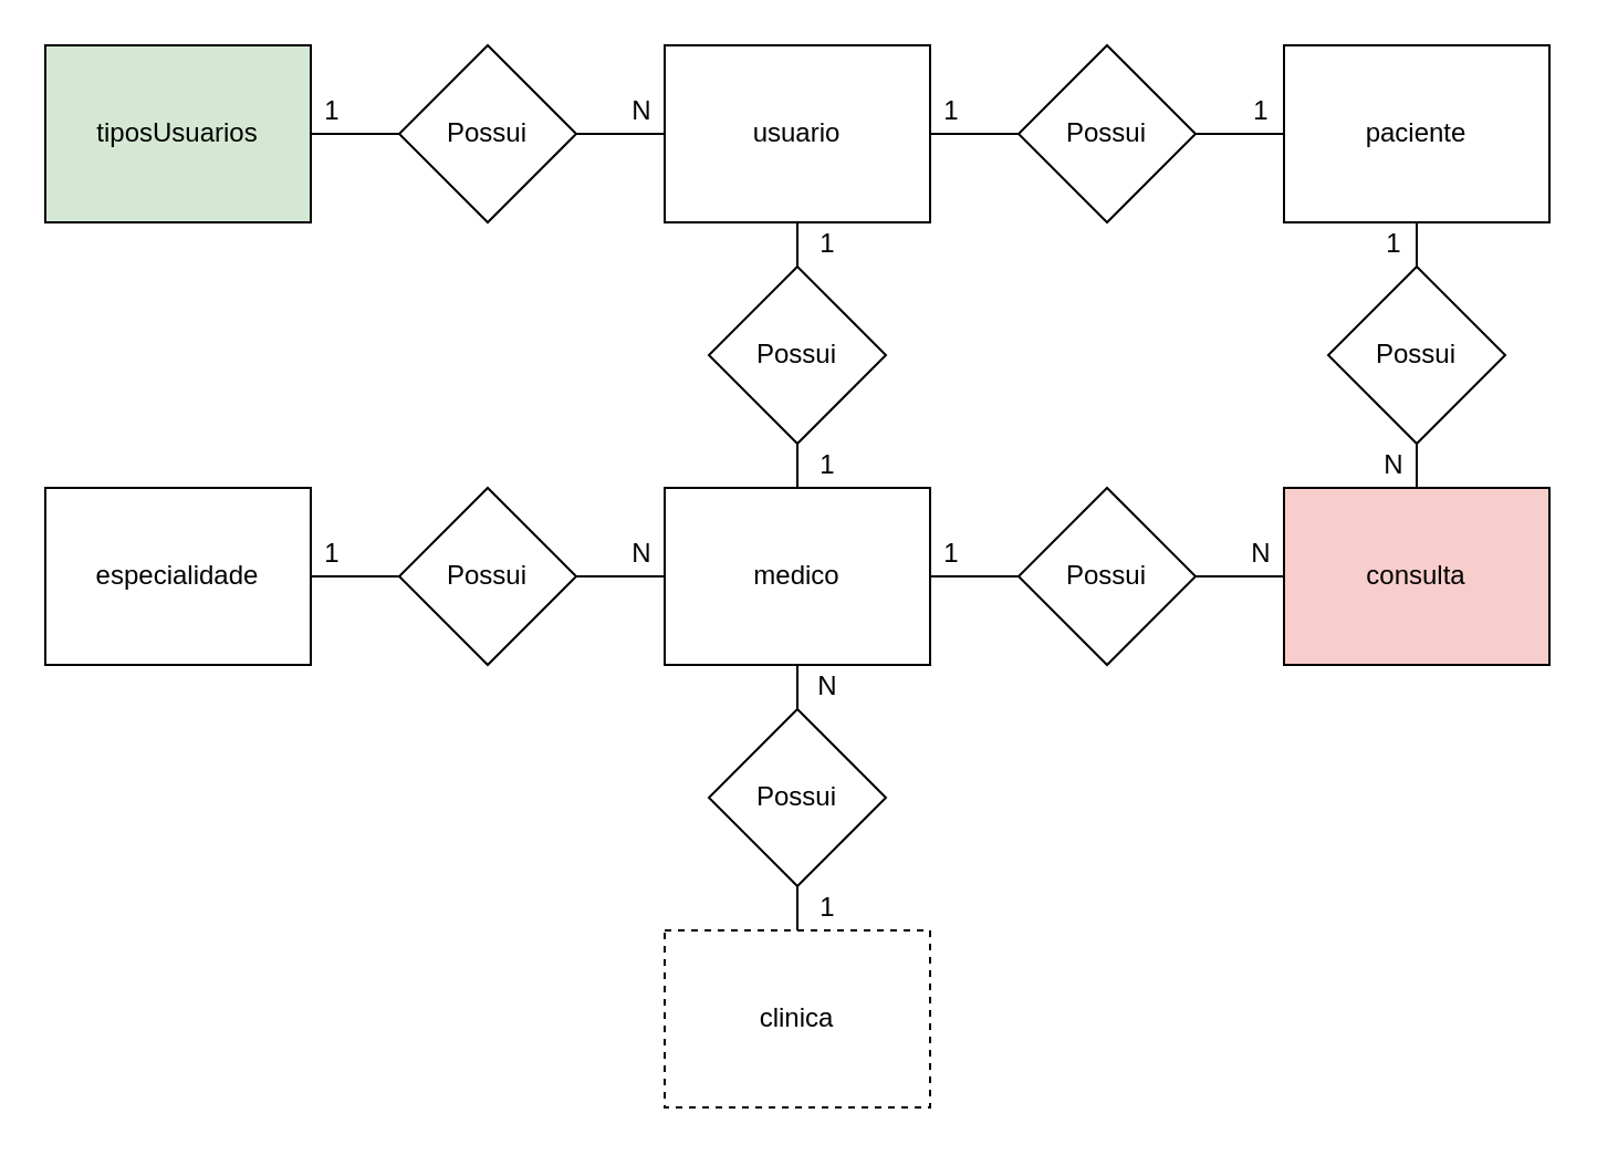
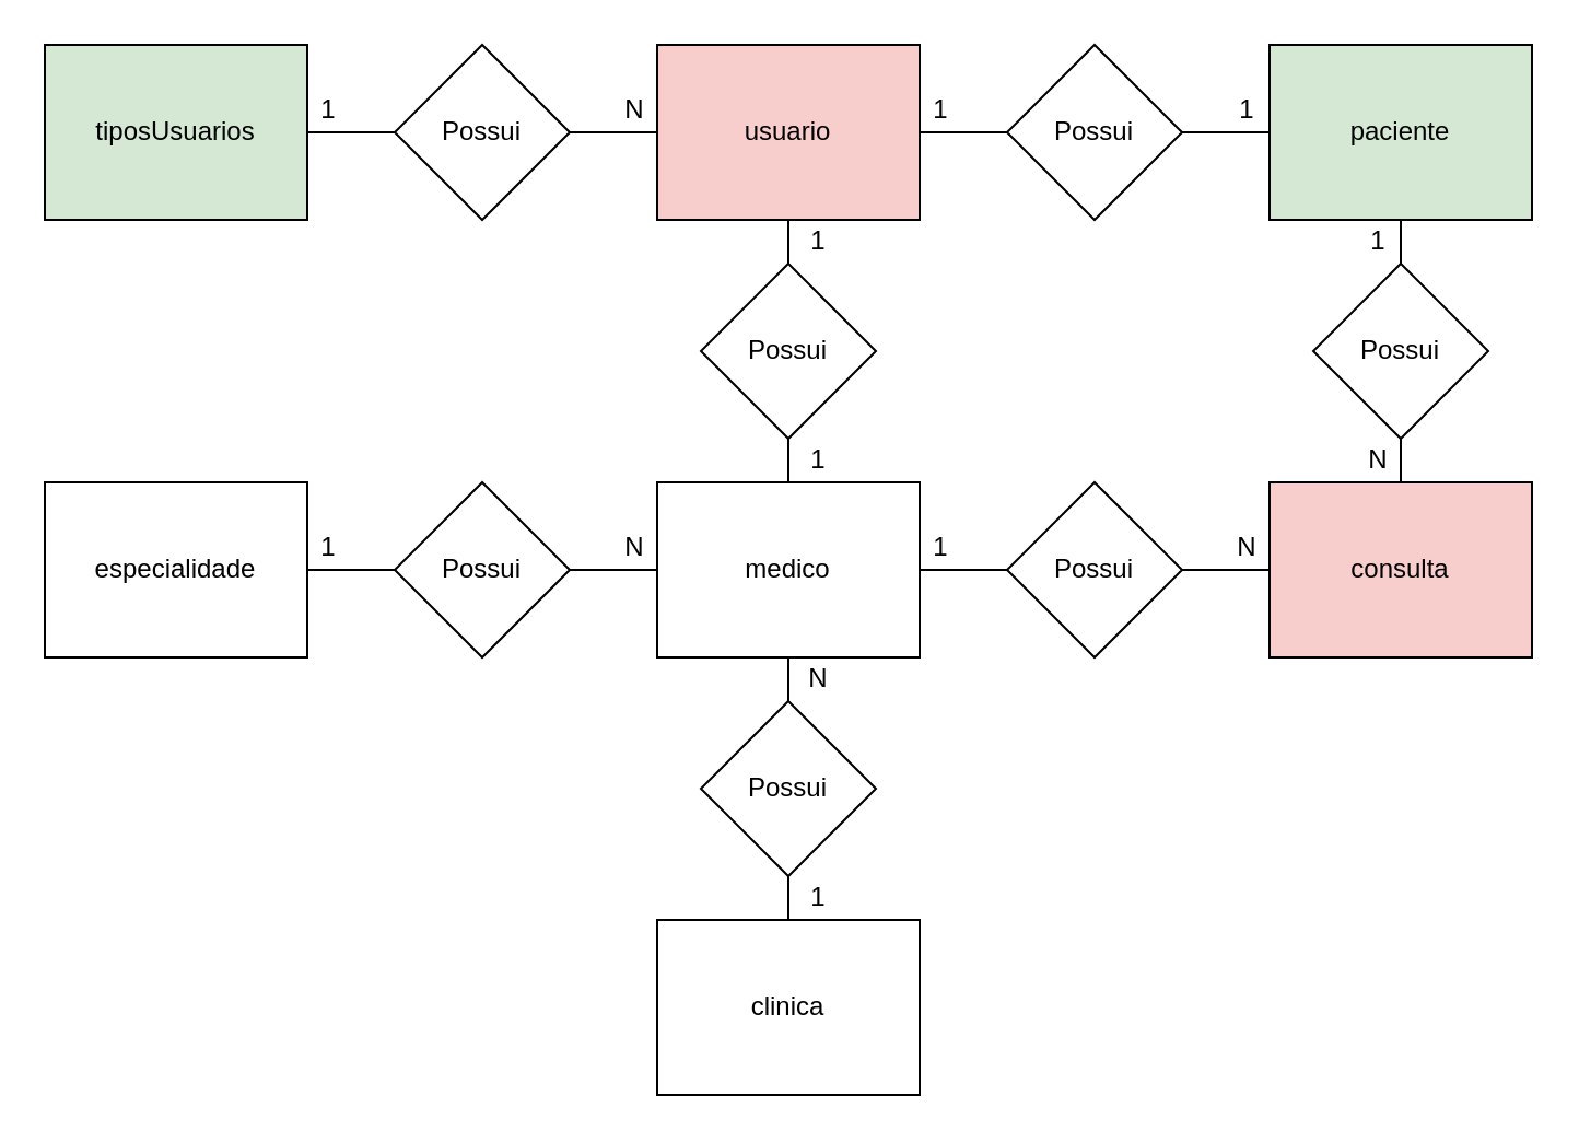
- <mxCell id="7" value="usuario" style="rounded=0;whiteSpace=wrap;html=1;" vertex="1" parent="1"><mxGeometry x="300" y="20" width="120" height="80" as="geometry" /></mxCell>
+ <mxCell id="7" value="usuario" style="rounded=0;whiteSpace=wrap;html=1;fillColor=#f8cecc;" vertex="1" parent="1"><mxGeometry x="300" y="20" width="120" height="80" as="geometry" /></mxCell>
- <mxCell id="17" value="paciente" style="rounded=0;whiteSpace=wrap;html=1;" vertex="1" parent="1"><mxGeometry x="580" y="20" width="120" height="80" as="geometry" /></mxCell>
+ <mxCell id="17" value="paciente" style="rounded=0;whiteSpace=wrap;html=1;fillColor=#d5e8d4;" vertex="1" parent="1"><mxGeometry x="580" y="20" width="120" height="80" as="geometry" /></mxCell>
- <mxCell id="10" value="clinica" style="rounded=0;whiteSpace=wrap;html=1;dashed=1;" vertex="1" parent="1"><mxGeometry x="300" y="420" width="120" height="80" as="geometry" /></mxCell>
+ <mxCell id="10" value="clinica" style="rounded=0;whiteSpace=wrap;html=1;" vertex="1" parent="1"><mxGeometry x="300" y="420" width="120" height="80" as="geometry" /></mxCell>
